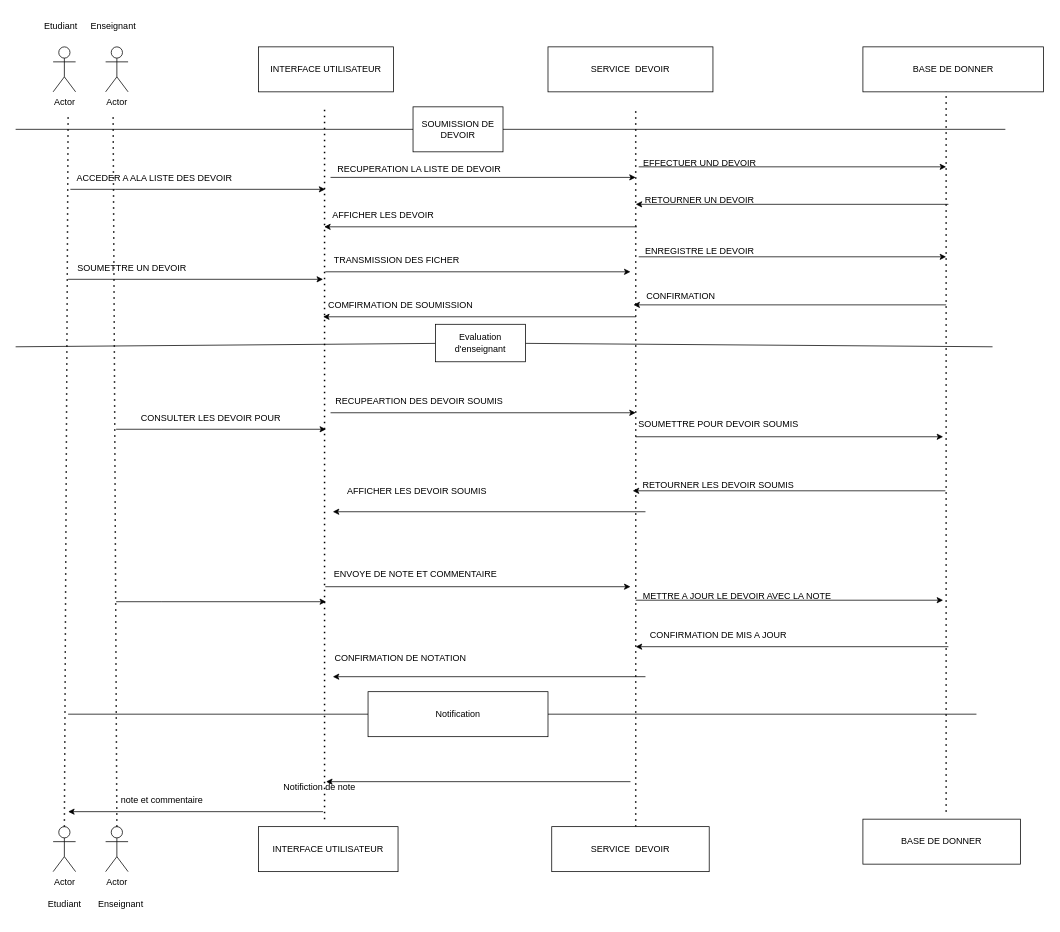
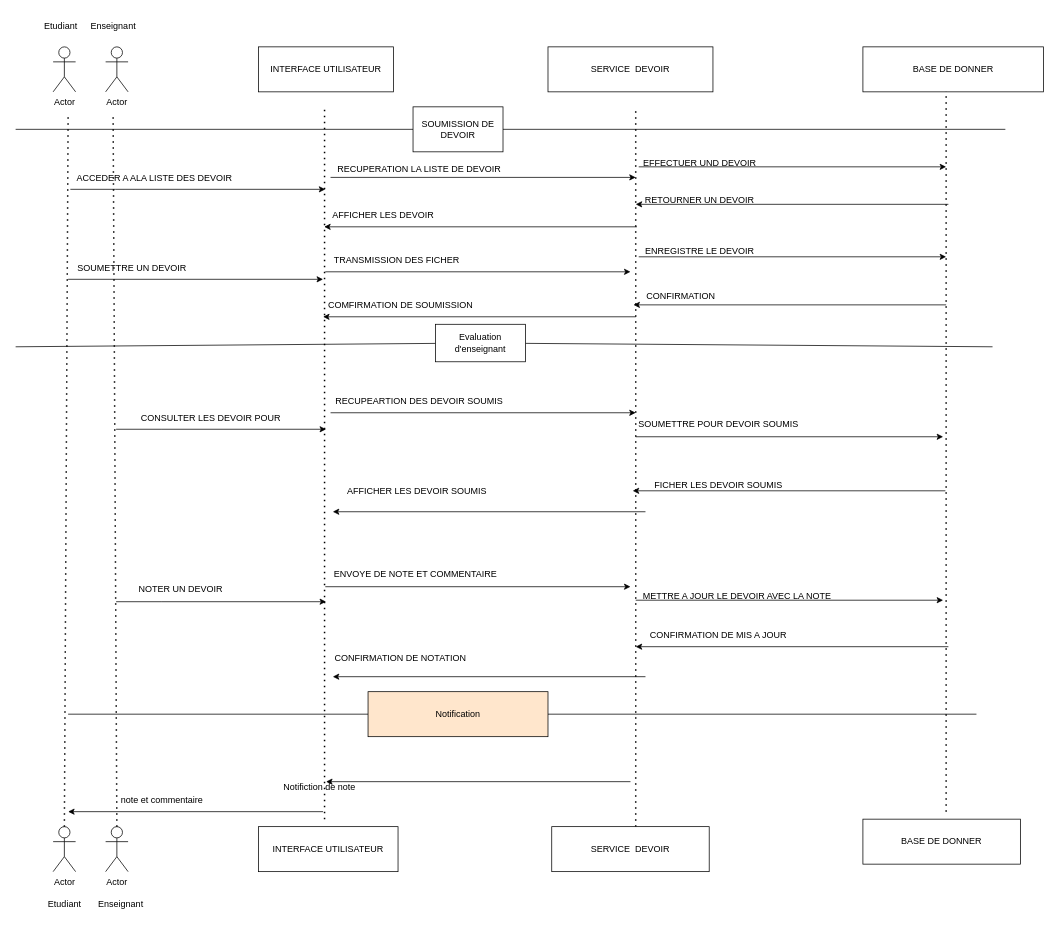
- <mxCell id="71" value="RETOURNER LES DEVOIR SOUMIS" style="text;html=1;align=center;verticalAlign=middle;resizable=0;points=[];autosize=1;strokeColor=none;fillColor=none;" vertex="1" parent="1"><mxGeometry x="842" y="632" width="230" height="30" as="geometry" /></mxCell>
+ <mxCell id="71" value="FICHER LES DEVOIR SOUMIS" style="text;html=1;align=center;verticalAlign=middle;resizable=0;points=[];autosize=1;strokeColor=none;fillColor=none;" vertex="1" parent="1"><mxGeometry x="842" y="632" width="230" height="30" as="geometry" /></mxCell>
+ <mxCell id="18" value="NOTER UN DEVOIR" style="text;html=1;align=center;verticalAlign=middle;resizable=0;points=[];autosize=1;strokeColor=none;fillColor=none;" vertex="1" parent="1"><mxGeometry x="170" y="770" width="140" height="30" as="geometry" /></mxCell>
- <mxCell id="30" value="Notification" style="rounded=0;whiteSpace=wrap;html=1;" vertex="1" parent="1"><mxGeometry x="490" y="922" width="240" height="60" as="geometry" /></mxCell>
+ <mxCell id="30" value="Notification" style="rounded=0;whiteSpace=wrap;html=1;fillColor=#ffe6cc;" vertex="1" parent="1"><mxGeometry x="490" y="922" width="240" height="60" as="geometry" /></mxCell>
